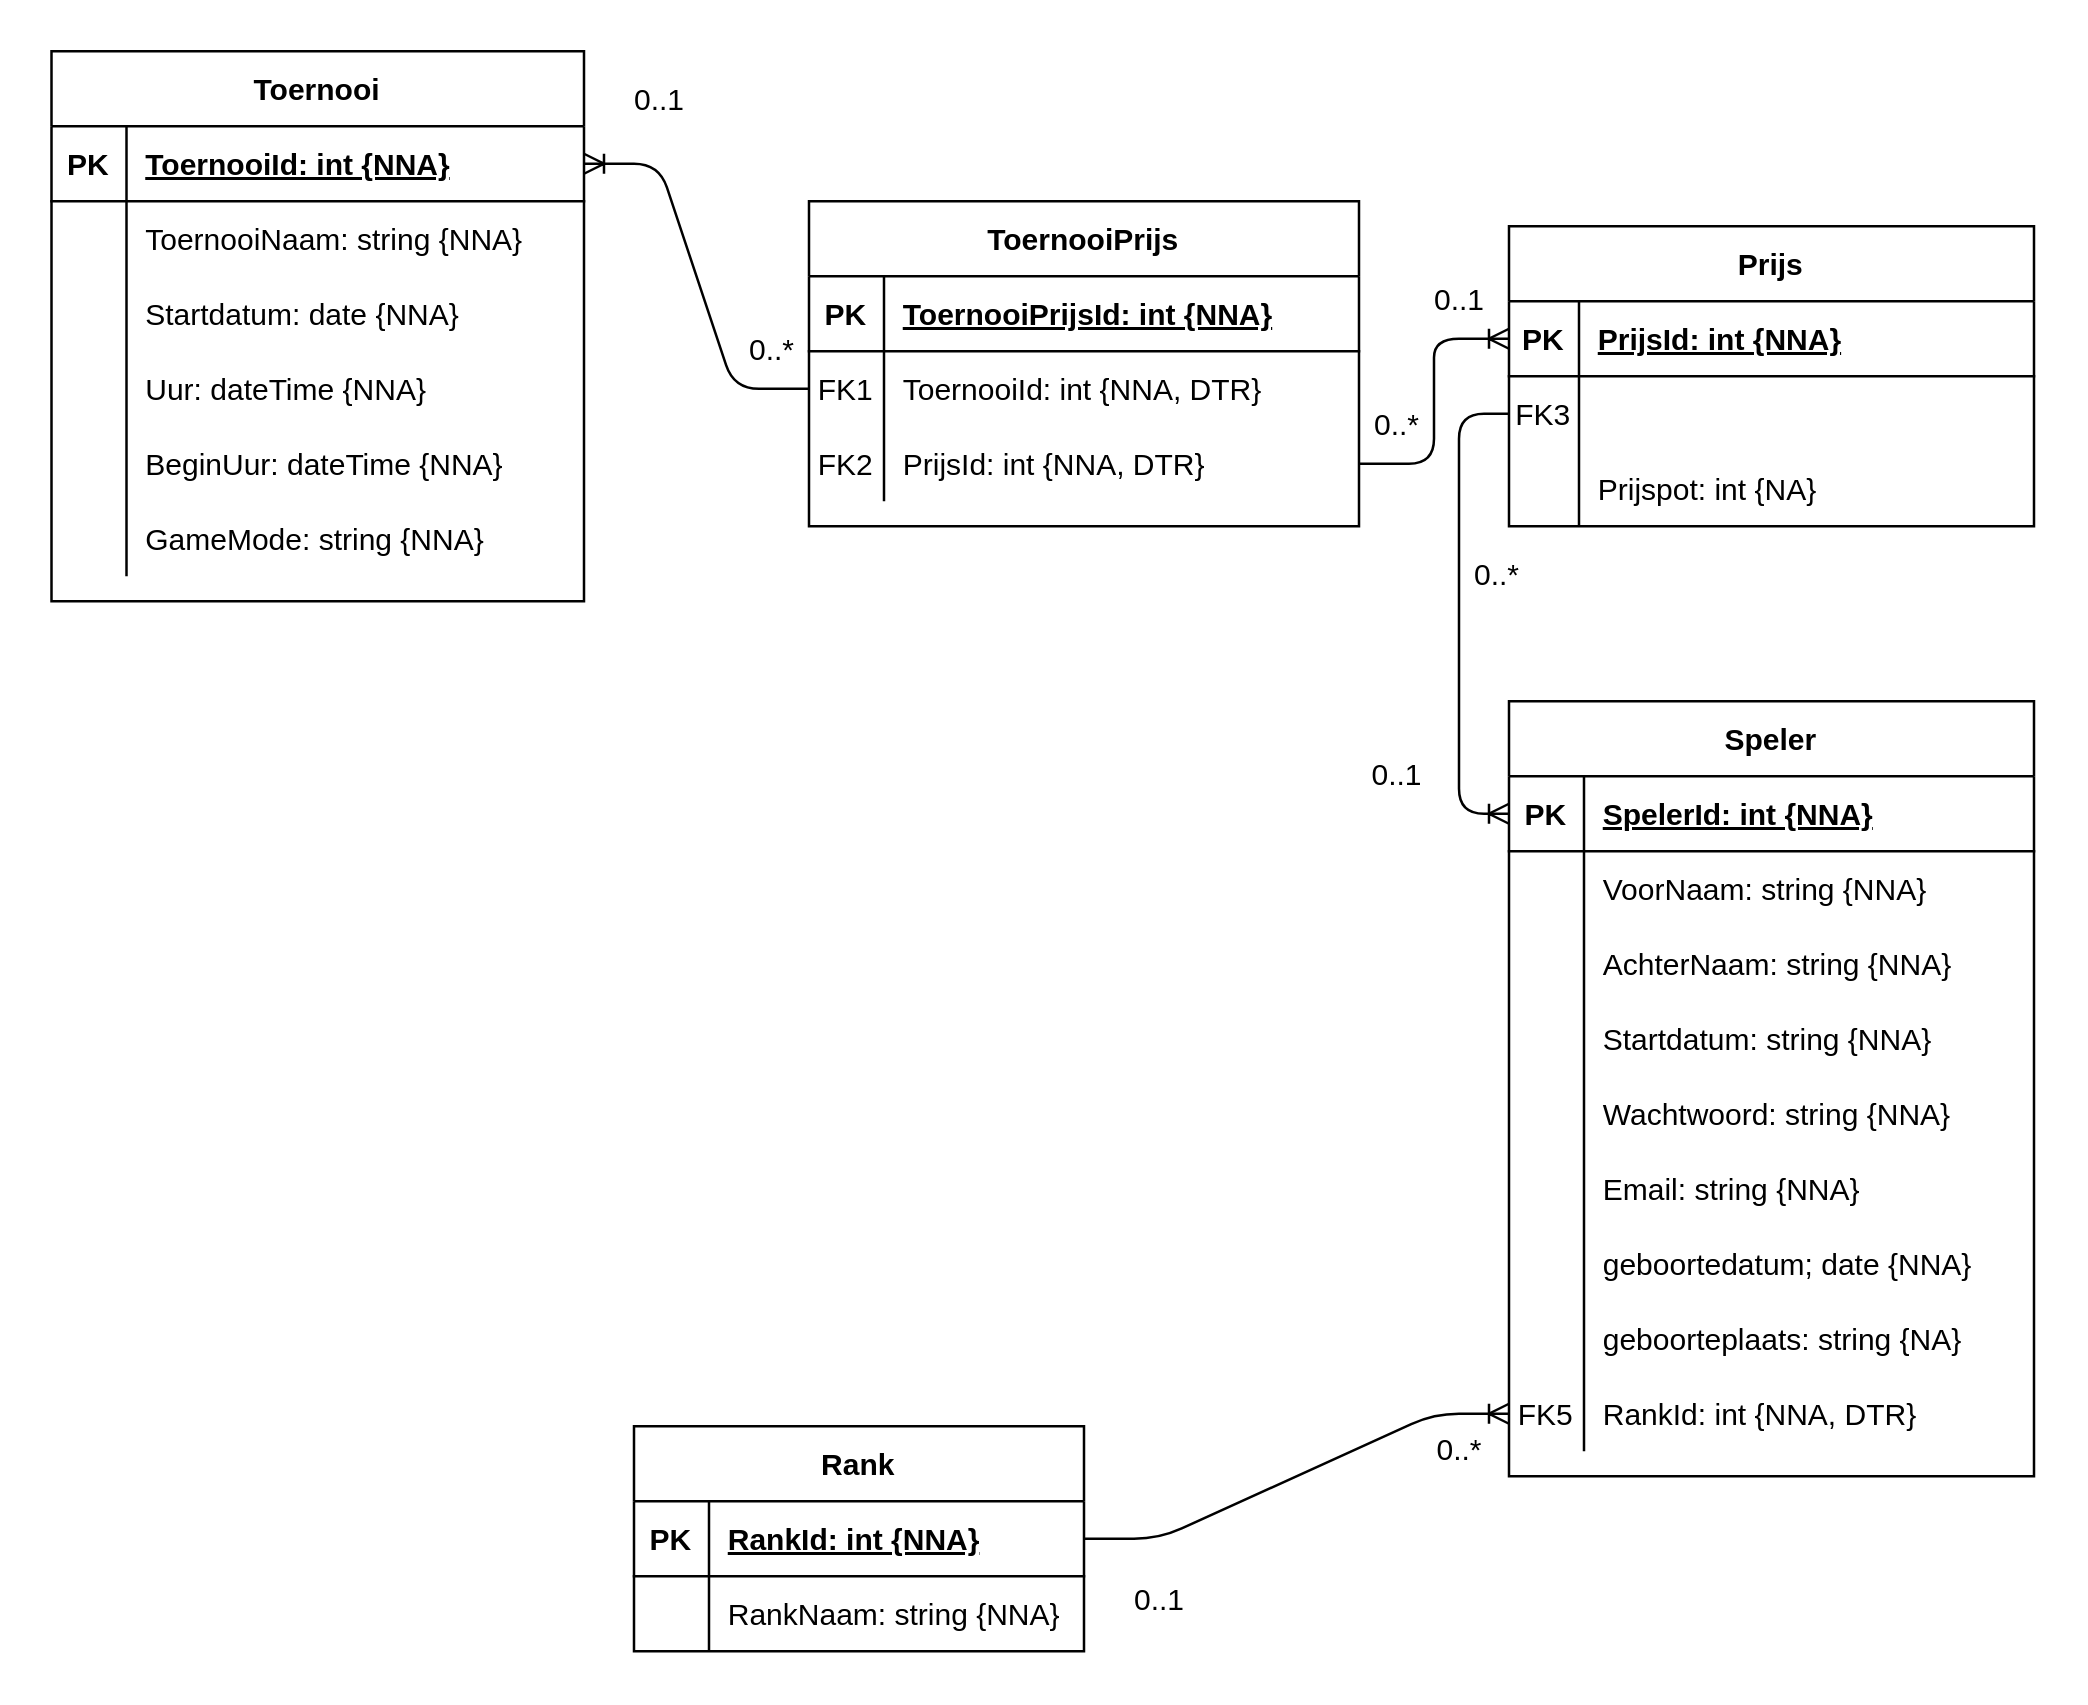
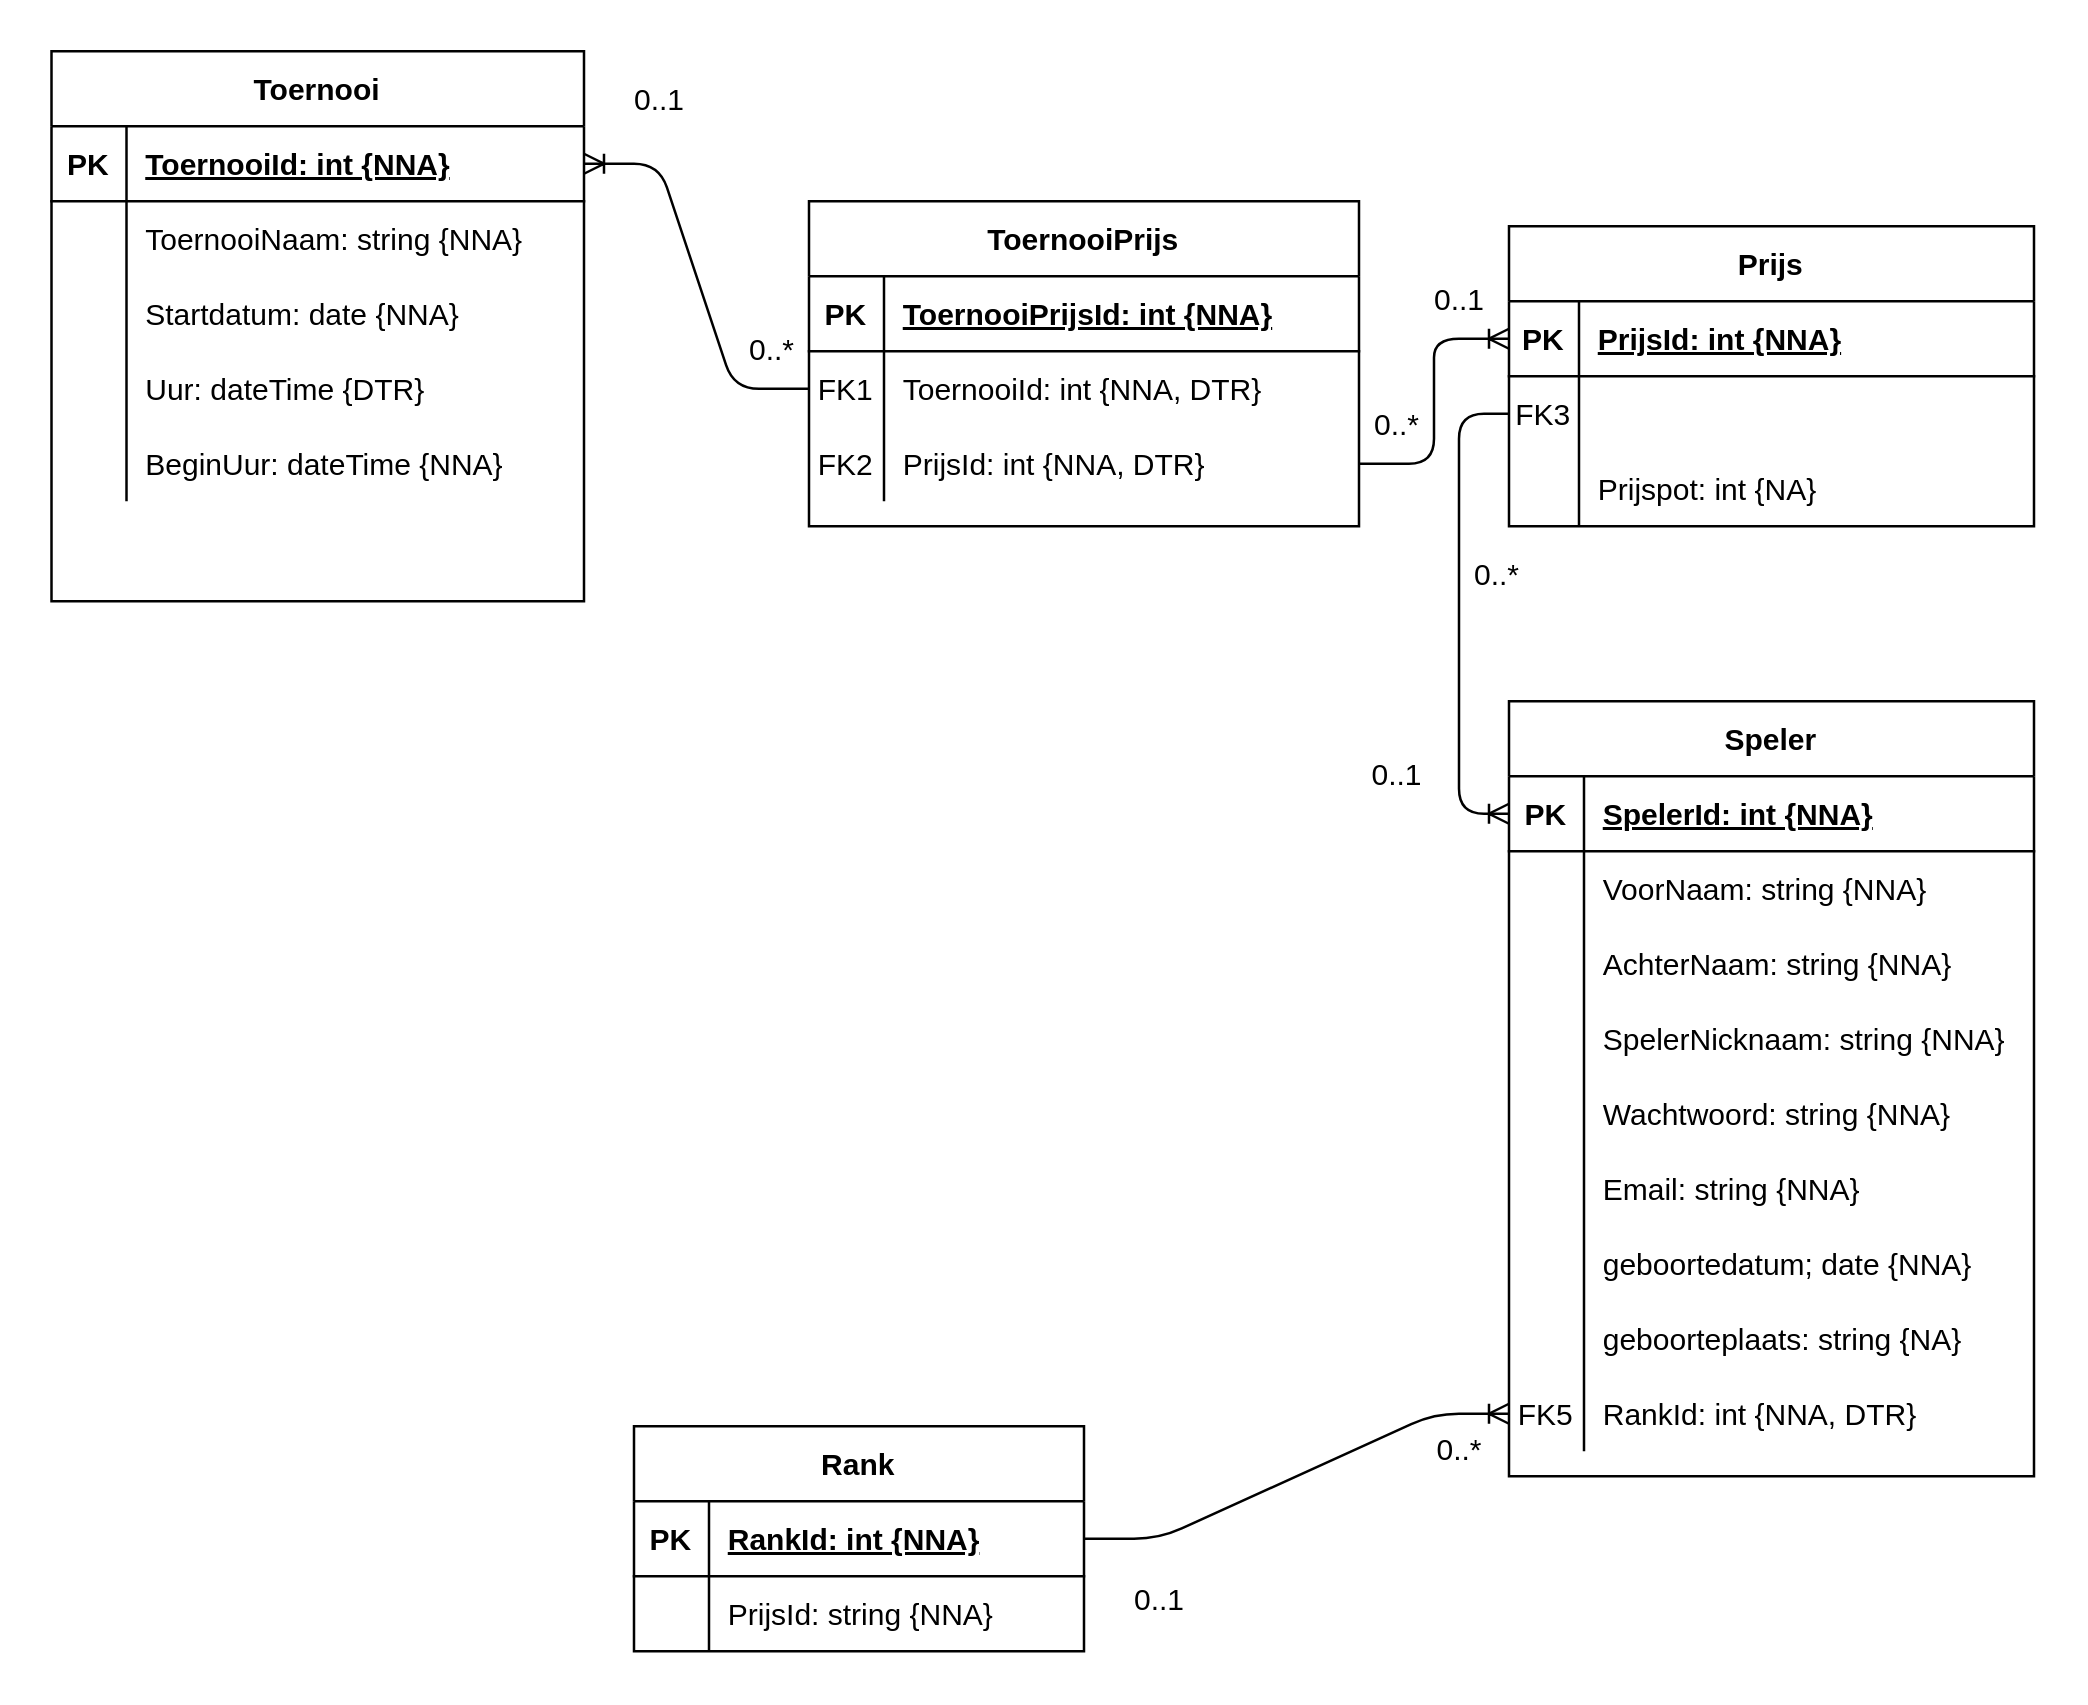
- <mxCell id="42" value="Uur: dateTime {NNA}" style="shape=partialRectangle;connectable=0;fillColor=none;top=0;left=0;bottom=0;right=0;align=left;spacingLeft=6;overflow=hidden;" parent="40" vertex="1"><mxGeometry x="30" width="183" height="30" as="geometry" /></mxCell>
+ <mxCell id="42" value="Uur: dateTime {DTR}" style="shape=partialRectangle;connectable=0;fillColor=none;top=0;left=0;bottom=0;right=0;align=left;spacingLeft=6;overflow=hidden;" parent="40" vertex="1"><mxGeometry x="30" width="183" height="30" as="geometry" /></mxCell>
- <mxCell id="48" value="GameMode: string {NNA}" style="shape=partialRectangle;connectable=0;fillColor=none;top=0;left=0;bottom=0;right=0;align=left;spacingLeft=6;overflow=hidden;" parent="46" vertex="1"><mxGeometry x="30" width="183" height="30" as="geometry" /></mxCell>
- <mxCell id="14" value="Startdatum: string {NNA}" style="shape=partialRectangle;connectable=0;fillColor=none;top=0;left=0;bottom=0;right=0;align=left;spacingLeft=6;overflow=hidden;" parent="12" vertex="1"><mxGeometry x="30" width="180" height="30" as="geometry" /></mxCell>
+ <mxCell id="14" value="SpelerNicknaam: string {NNA}" style="shape=partialRectangle;connectable=0;fillColor=none;top=0;left=0;bottom=0;right=0;align=left;spacingLeft=6;overflow=hidden;" parent="12" vertex="1"><mxGeometry x="30" width="180" height="30" as="geometry" /></mxCell>
- <mxCell id="64" value="RankNaam: string {NNA}" style="shape=partialRectangle;connectable=0;fillColor=none;top=0;left=0;bottom=0;right=0;align=left;spacingLeft=6;overflow=hidden;" parent="62" vertex="1"><mxGeometry x="30" width="150" height="30" as="geometry" /></mxCell>
+ <mxCell id="64" value="PrijsId: string {NNA}" style="shape=partialRectangle;connectable=0;fillColor=none;top=0;left=0;bottom=0;right=0;align=left;spacingLeft=6;overflow=hidden;" parent="62" vertex="1"><mxGeometry x="30" width="150" height="30" as="geometry" /></mxCell>
